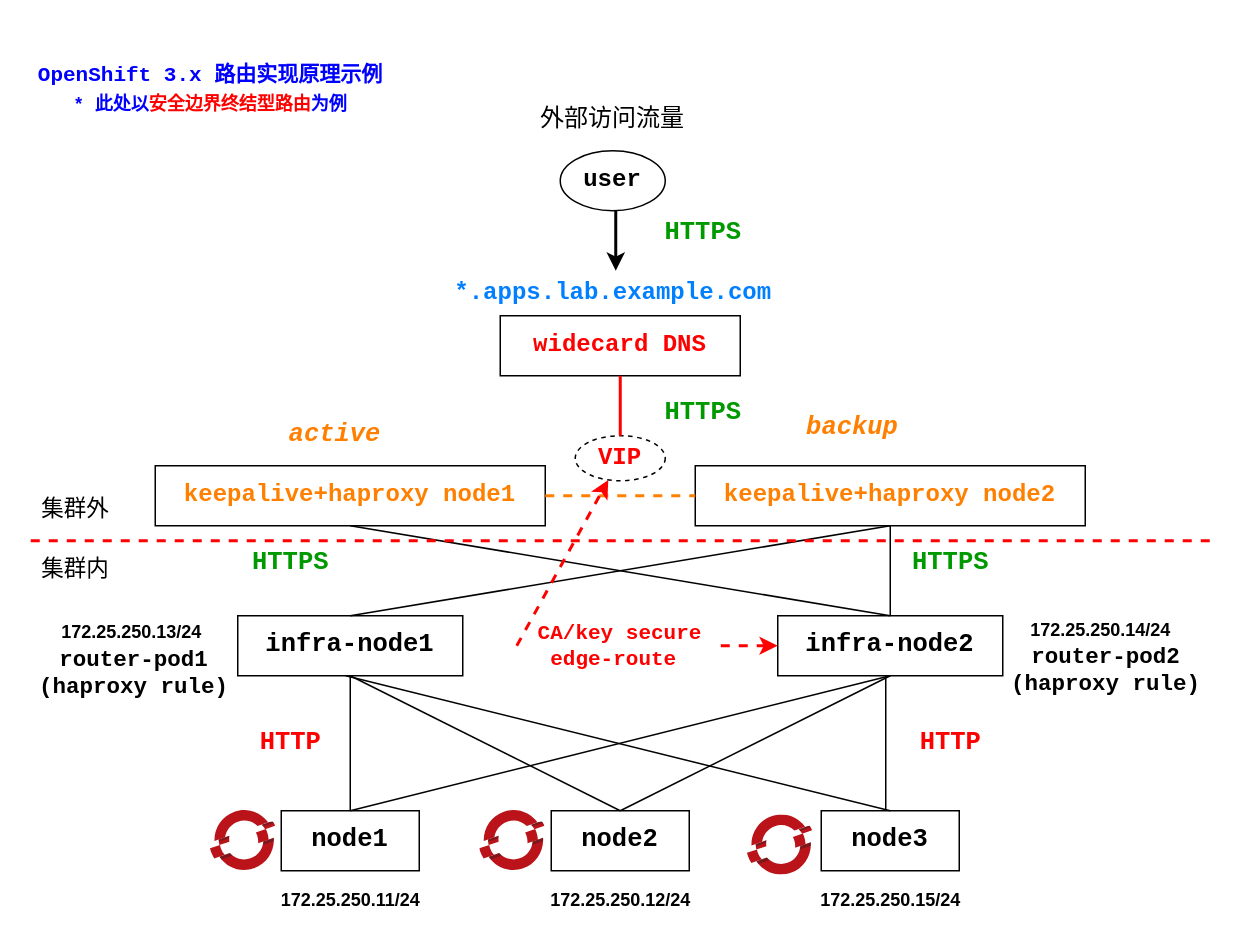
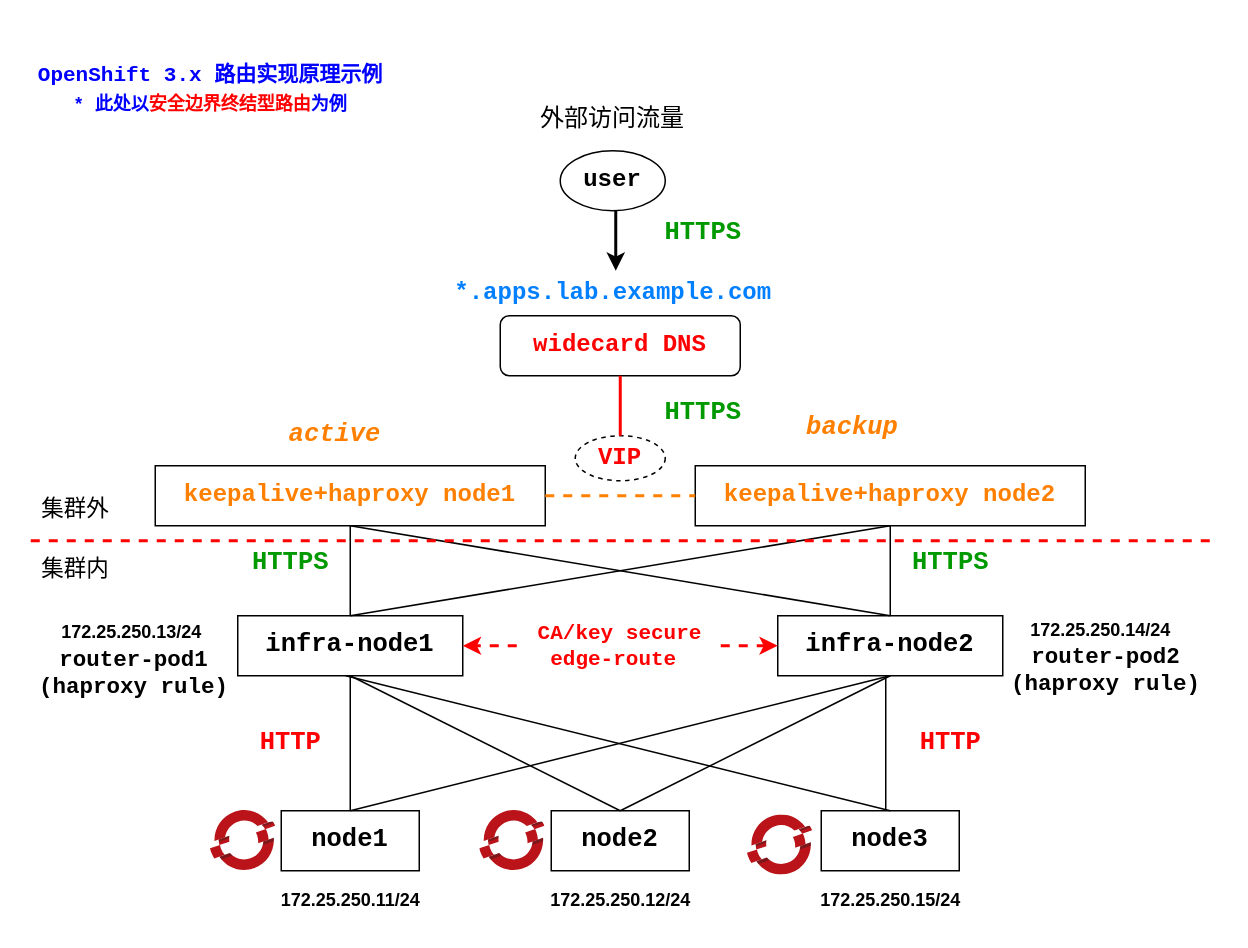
- <mxCell id="5" value="&lt;b&gt;&lt;font color=&quot;#ff0000&quot;&gt;widecard DNS&lt;/font&gt;&lt;/b&gt;" style="rounded=0;whiteSpace=wrap;html=1;strokeWidth=1;fontFamily=Courier New;fontSize=16;" vertex="1" parent="1"><mxGeometry x="333" y="210" width="160" height="40" as="geometry" /></mxCell>
+ <mxCell id="5" value="&lt;b&gt;&lt;font color=&quot;#ff0000&quot;&gt;widecard DNS&lt;/font&gt;&lt;/b&gt;" style="whiteSpace=wrap;html=1;strokeWidth=1;fontFamily=Courier New;fontSize=16;rounded=1;" vertex="1" parent="1"><mxGeometry x="333" y="210" width="160" height="40" as="geometry" /></mxCell>
- <mxCell id="44" value="" style="endArrow=classic;html=1;dashed=1;labelBackgroundColor=#ffffff;strokeColor=#FF0000;strokeWidth=2;fontFamily=Courier New;fontSize=14;fontColor=#FF0000;exitX=0;exitY=0.5;exitDx=0;exitDy=0;" edge="1" parent="1" source="42" target="6"><mxGeometry width="50" height="50" relative="1" as="geometry"><mxPoint x="430" y="390" as="sourcePoint" /><mxPoint x="480" y="340" as="targetPoint" /></mxGeometry></mxCell>
+ <mxCell id="44" value="" style="endArrow=classic;html=1;dashed=1;labelBackgroundColor=#ffffff;strokeColor=#FF0000;strokeWidth=2;fontFamily=Courier New;fontSize=14;fontColor=#FF0000;entryX=1;entryY=0.5;entryDx=0;entryDy=0;exitX=0;exitY=0.5;exitDx=0;exitDy=0;" edge="1" parent="1" source="42" target="16"><mxGeometry width="50" height="50" relative="1" as="geometry"><mxPoint x="430" y="390" as="sourcePoint" /><mxPoint x="480" y="340" as="targetPoint" /></mxGeometry></mxCell>
+ <mxCell id="23" value="" style="endArrow=none;html=1;labelBackgroundColor=#ffffff;strokeWidth=1;fontFamily=Courier New;fontSize=17;fontColor=#000000;exitX=0.5;exitY=1;exitDx=0;exitDy=0;entryX=0.5;entryY=0;entryDx=0;entryDy=0;" edge="1" parent="1" source="2" target="16"><mxGeometry width="50" height="50" relative="1" as="geometry"><mxPoint x="460" y="530" as="sourcePoint" /><mxPoint x="510" y="480" as="targetPoint" /></mxGeometry></mxCell>
